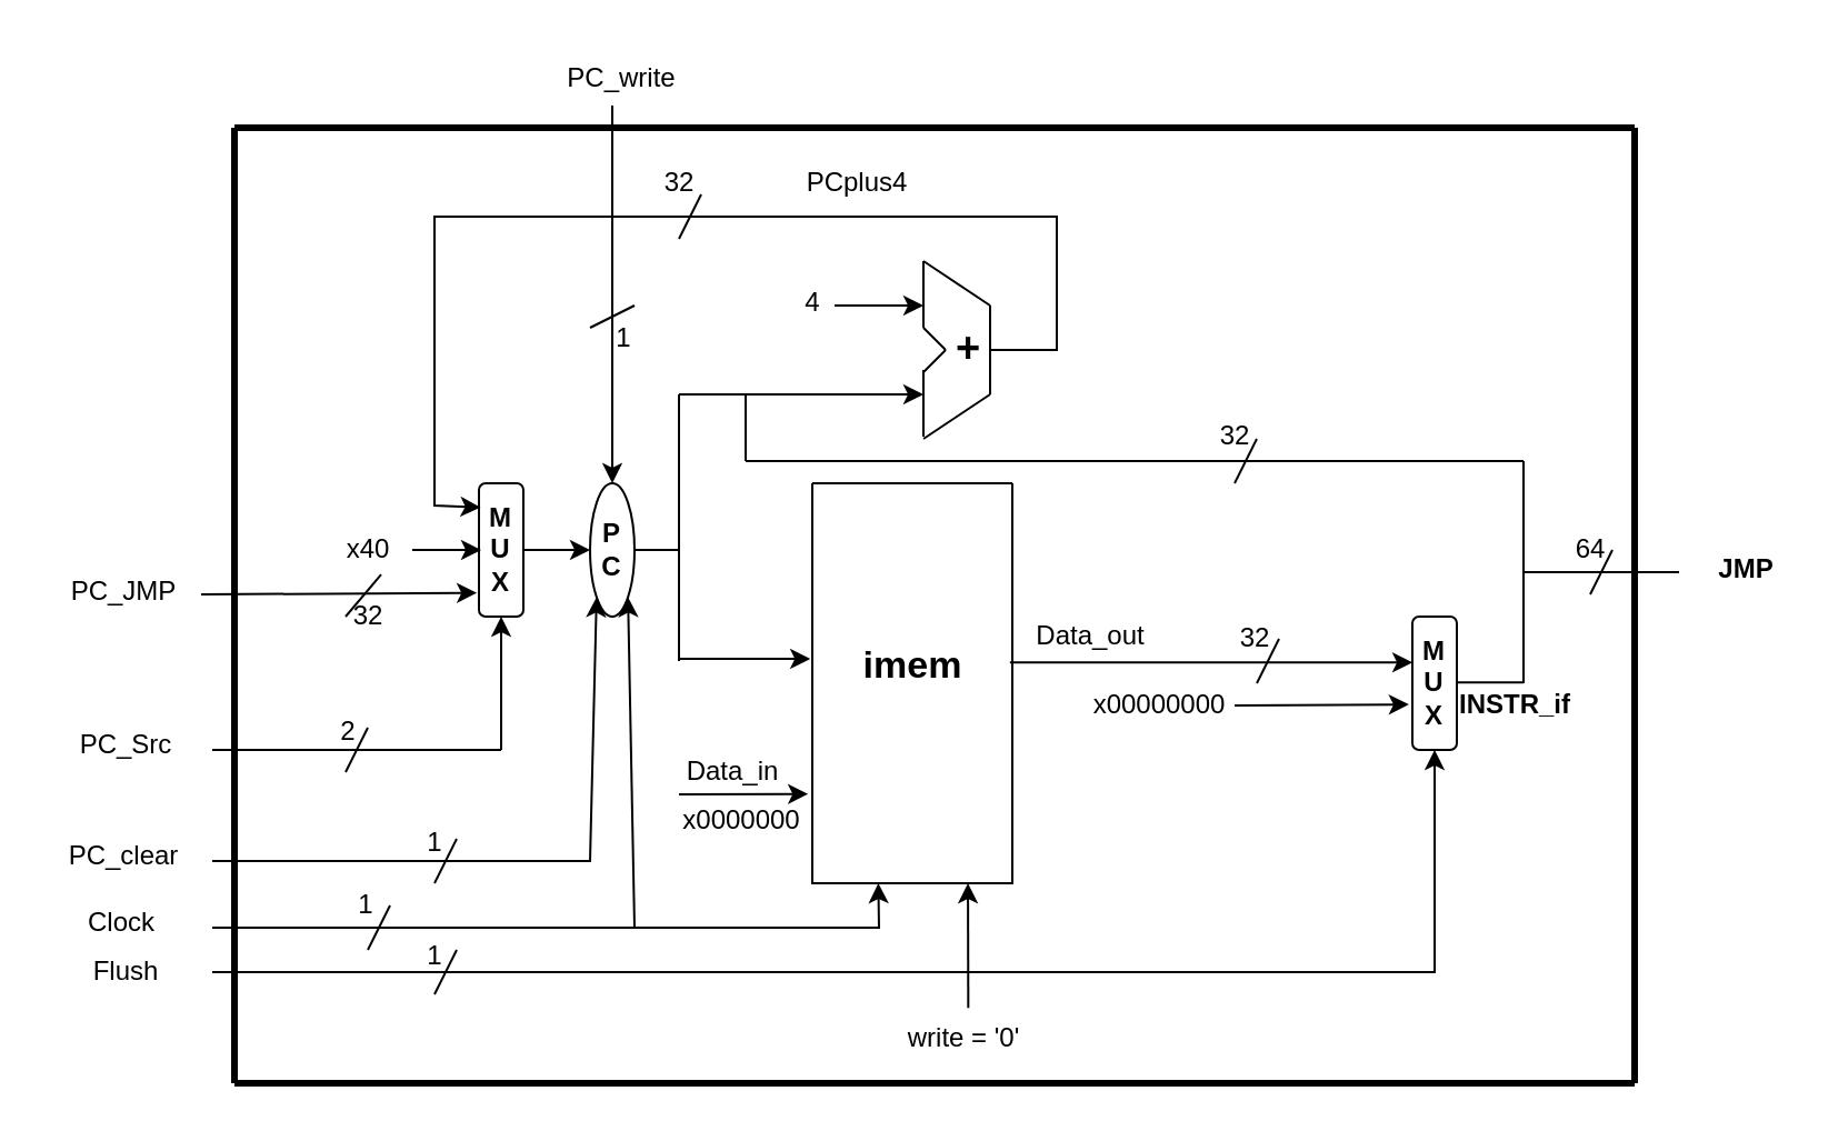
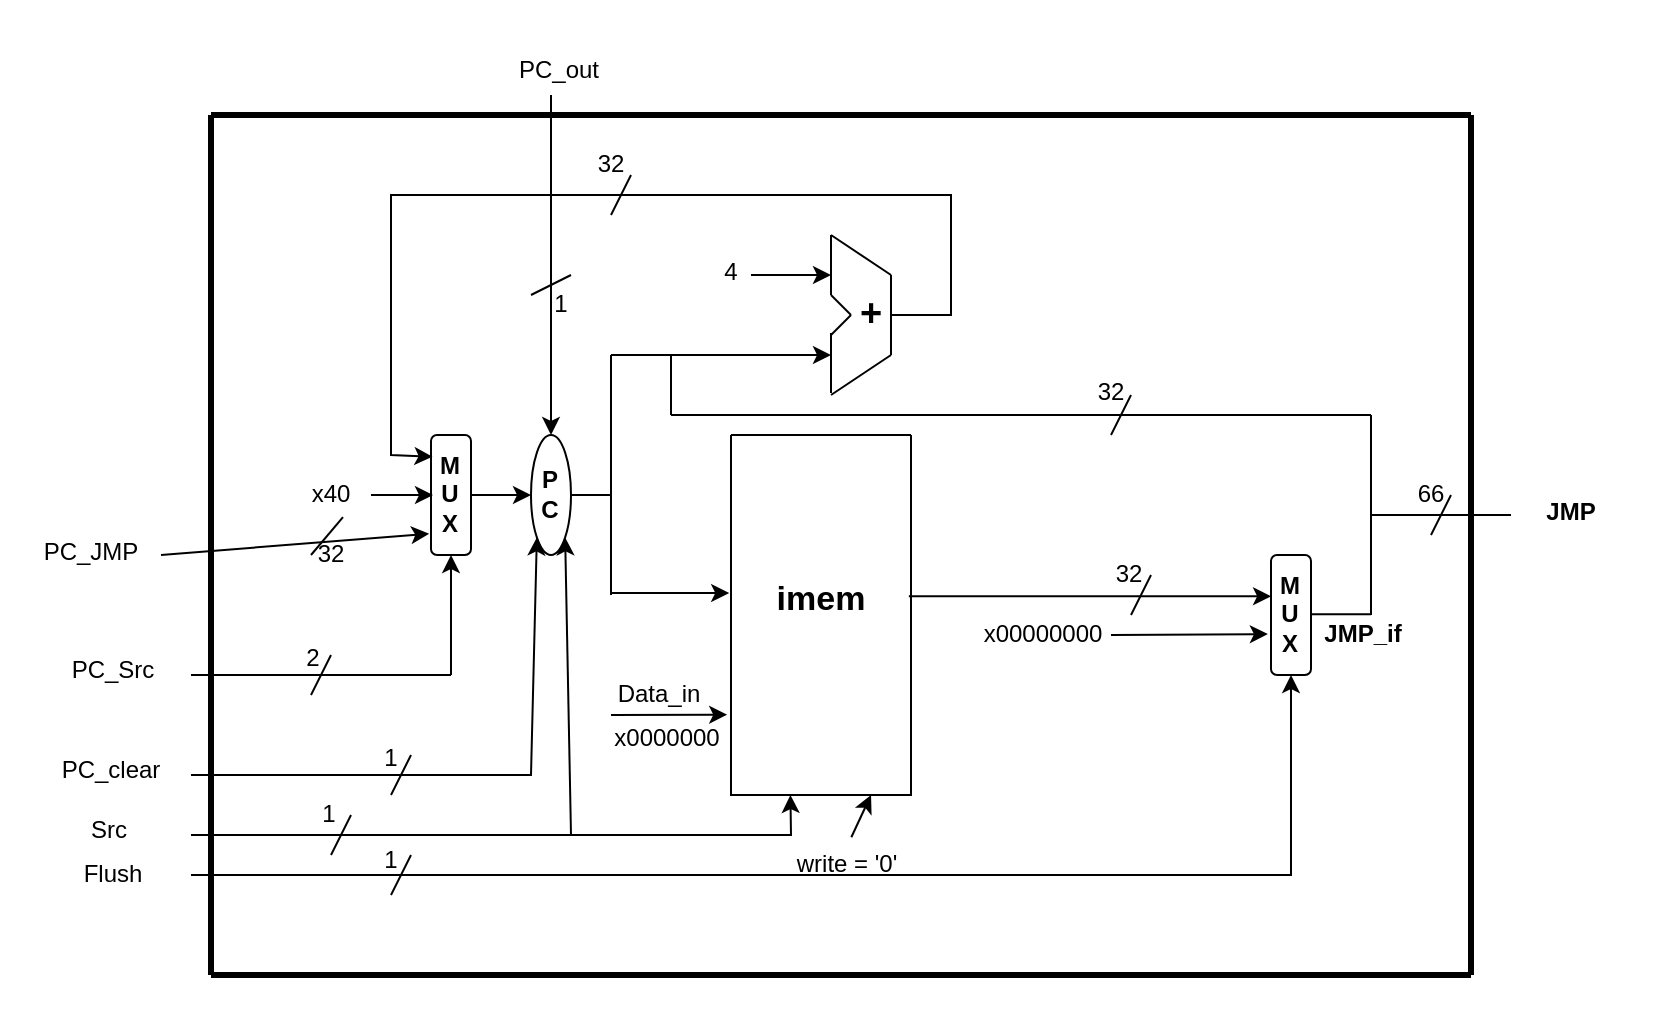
- <mxCell id="36" value="PC_write" style="text;html=1;align=center;verticalAlign=middle;resizable=0;points=[];autosize=1;strokeColor=none;fillColor=none;" parent="1" vertex="1"><mxGeometry x="244" y="20" width="70" height="30" as="geometry" /></mxCell>
+ <mxCell id="36" value="PC_out" style="text;html=1;align=center;verticalAlign=middle;resizable=0;points=[];autosize=1;strokeColor=none;fillColor=none;" parent="1" vertex="1"><mxGeometry x="244" y="20" width="70" height="30" as="geometry" /></mxCell>
- <mxCell id="34" value="PCplus4" style="text;html=1;align=center;verticalAlign=middle;resizable=0;points=[];autosize=1;strokeColor=none;fillColor=none;" parent="1" vertex="1"><mxGeometry x="350" y="67" width="70" height="30" as="geometry" /></mxCell>
- <mxCell id="47" value="64" style="text;html=1;align=center;verticalAlign=middle;resizable=0;points=[];autosize=1;strokeColor=none;fillColor=none;" parent="1" vertex="1"><mxGeometry x="695" y="232" width="40" height="30" as="geometry" /></mxCell>
+ <mxCell id="47" value="66" style="text;html=1;align=center;verticalAlign=middle;resizable=0;points=[];autosize=1;strokeColor=none;fillColor=none;" parent="1" vertex="1"><mxGeometry x="695" y="232" width="40" height="30" as="geometry" /></mxCell>
- <mxCell id="23" value="PC_JMP" style="text;html=1;align=center;verticalAlign=middle;resizable=0;points=[];autosize=1;strokeColor=none;fillColor=none;" parent="1" vertex="1"><mxGeometry x="20" y="251" width="70" height="30" as="geometry" /></mxCell>
+ <mxCell id="23" value="PC_JMP" style="text;html=1;align=center;verticalAlign=middle;resizable=0;points=[];autosize=1;strokeColor=none;fillColor=none;" parent="1" vertex="1"><mxGeometry x="10" y="261" width="70" height="30" as="geometry" /></mxCell>
- <mxCell id="50" value="Data_out" style="text;html=1;align=center;verticalAlign=middle;resizable=0;points=[];autosize=1;strokeColor=none;fillColor=none;" parent="1" vertex="1"><mxGeometry x="455" y="271" width="70" height="30" as="geometry" /></mxCell>
- <mxCell id="44" value="INSTR_if" style="text;html=1;align=center;verticalAlign=middle;resizable=0;points=[];autosize=1;strokeColor=none;fillColor=none;fontStyle=1" parent="1" vertex="1"><mxGeometry x="646" y="302" width="70" height="30" as="geometry" /></mxCell>
+ <mxCell id="44" value="JMP_if" style="text;html=1;align=center;verticalAlign=middle;resizable=0;points=[];autosize=1;strokeColor=none;fillColor=none;fontStyle=1" parent="1" vertex="1"><mxGeometry x="646" y="302" width="70" height="30" as="geometry" /></mxCell>
- <mxCell id="56" value="Clock" style="text;html=1;align=center;verticalAlign=middle;resizable=0;points=[];autosize=1;strokeColor=none;fillColor=none;" parent="1" vertex="1"><mxGeometry x="29" y="400" width="50" height="30" as="geometry" /></mxCell>
+ <mxCell id="56" value="Src" style="text;html=1;align=center;verticalAlign=middle;resizable=0;points=[];autosize=1;strokeColor=none;fillColor=none;" parent="1" vertex="1"><mxGeometry x="29" y="400" width="50" height="30" as="geometry" /></mxCell>
- <mxCell id="58" value="write = '0'" style="text;html=1;align=center;verticalAlign=middle;resizable=0;points=[];autosize=1;strokeColor=none;fillColor=none;" parent="1" vertex="1"><mxGeometry x="398" y="452" width="70" height="30" as="geometry" /></mxCell>
+ <mxCell id="58" value="write = '0'" style="text;html=1;align=center;verticalAlign=middle;resizable=0;points=[];autosize=1;strokeColor=none;fillColor=none;" parent="1" vertex="1"><mxGeometry x="388" y="417" width="70" height="30" as="geometry" /></mxCell>
